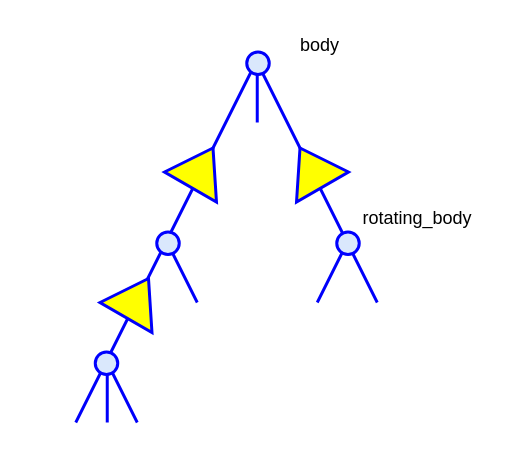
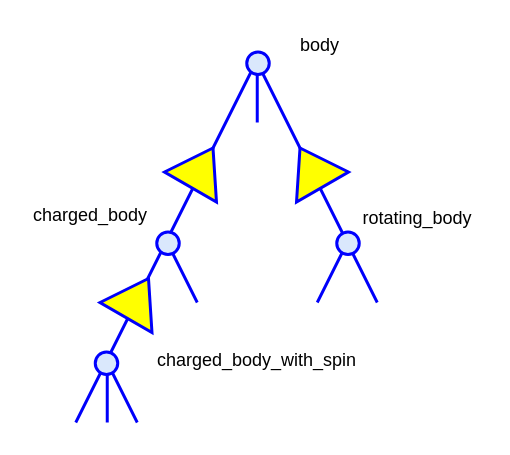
+ <mxCell id="5" value="charged_body" style="text;html=1;align=center;verticalAlign=middle;whiteSpace=wrap;rounded=0;strokeWidth=2;" parent="2" vertex="1"><mxGeometry y="113" width="80" height="20" as="geometry" /></mxCell>
+ <mxCell id="7" value="charged_body_with_spin" style="text;html=1;align=center;verticalAlign=middle;whiteSpace=wrap;rounded=0;strokeWidth=2;" parent="2" vertex="1"><mxGeometry x="81" y="210" width="140" height="20" as="geometry" /></mxCell>
